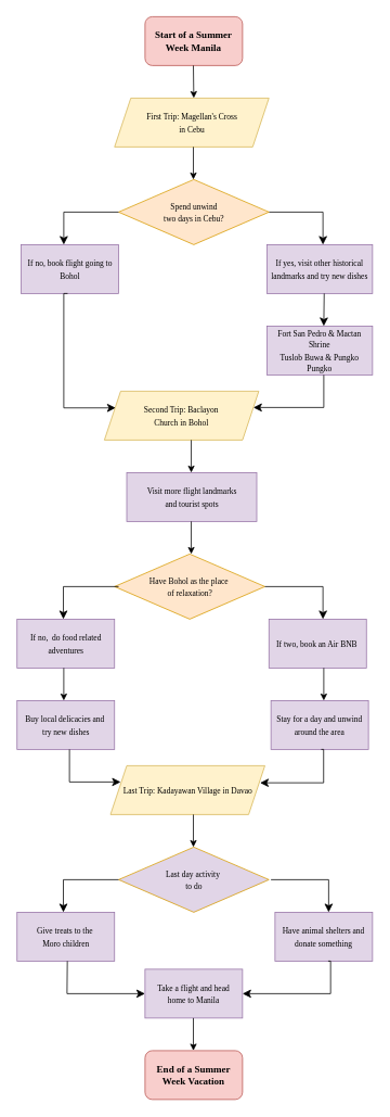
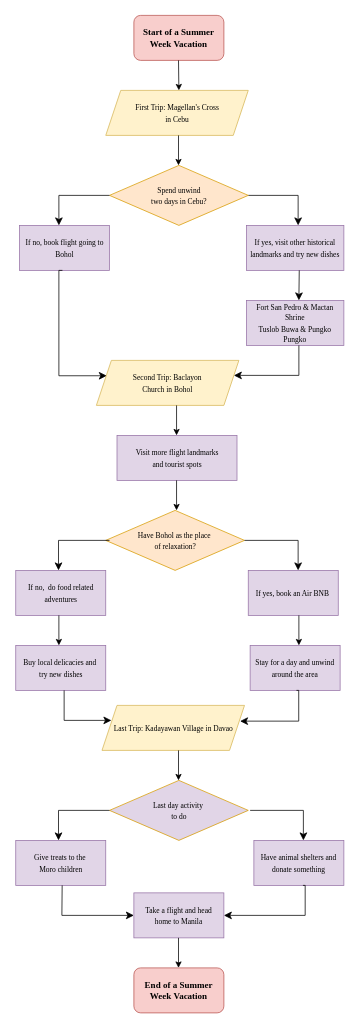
- <mxCell id="2" value="&lt;font face=&quot;Times New Roman&quot;&gt;&lt;b&gt;Start of a Summer &lt;br&gt;Week Manila&lt;/b&gt;&lt;br&gt;&lt;/font&gt;" style="rounded=1;whiteSpace=wrap;html=1;fillColor=#f8cecc;strokeColor=#b85450;" vertex="1" parent="1"><mxGeometry x="178" y="20" width="120" height="60" as="geometry" /></mxCell>
+ <mxCell id="2" value="&lt;font face=&quot;Times New Roman&quot;&gt;&lt;b&gt;Start of a Summer &lt;br&gt;Week Vacation&lt;/b&gt;&lt;br&gt;&lt;/font&gt;" style="rounded=1;whiteSpace=wrap;html=1;fillColor=#f8cecc;strokeColor=#b85450;" vertex="1" parent="1"><mxGeometry x="178" y="20" width="120" height="60" as="geometry" /></mxCell>
- <mxCell id="23" value="&lt;font face=&quot;Times New Roman&quot;&gt;&lt;span style=&quot;font-size: 10px;&quot;&gt;If two, book an Air BNB&amp;nbsp;&lt;/span&gt;&lt;/font&gt;" style="rounded=0;whiteSpace=wrap;html=1;fillColor=#e1d5e7;strokeColor=#9673a6;" vertex="1" parent="1"><mxGeometry x="330.5" y="760" width="120" height="60" as="geometry" /></mxCell>
+ <mxCell id="23" value="&lt;font face=&quot;Times New Roman&quot;&gt;&lt;span style=&quot;font-size: 10px;&quot;&gt;If yes, book an Air BNB&amp;nbsp;&lt;/span&gt;&lt;/font&gt;" style="rounded=0;whiteSpace=wrap;html=1;fillColor=#e1d5e7;strokeColor=#9673a6;" vertex="1" parent="1"><mxGeometry x="330.5" y="760" width="120" height="60" as="geometry" /></mxCell>
